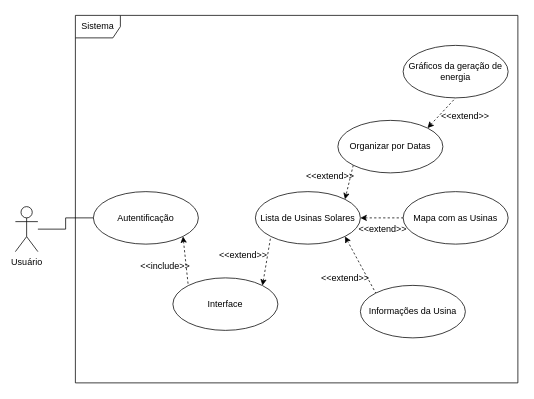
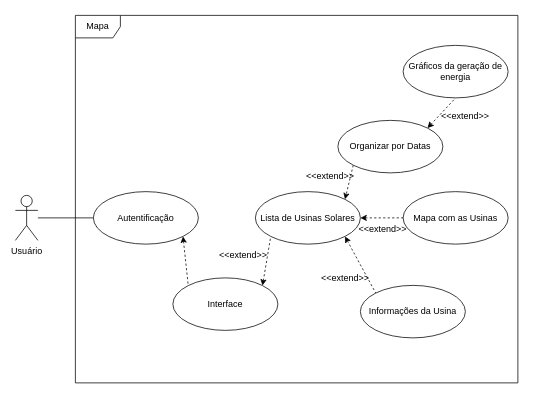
- <mxCell id="17" value="Sistema" style="shape=umlFrame;whiteSpace=wrap;html=1;pointerEvents=0;" vertex="1" parent="1"><mxGeometry x="100" y="20" width="590" height="490" as="geometry" /></mxCell>
+ <mxCell id="17" value="Mapa" style="shape=umlFrame;whiteSpace=wrap;html=1;pointerEvents=0;" vertex="1" parent="1"><mxGeometry x="100" y="20" width="590" height="490" as="geometry" /></mxCell>
- <mxCell id="3" value="Usuário" style="shape=umlActor;verticalLabelPosition=bottom;verticalAlign=top;html=1;" vertex="1" parent="1"><mxGeometry x="20" y="275" width="30" height="60" as="geometry" /></mxCell>
+ <mxCell id="3" value="Usuário" style="shape=umlActor;verticalLabelPosition=bottom;verticalAlign=top;html=1;" vertex="1" parent="1"><mxGeometry x="20" y="260" width="30" height="60" as="geometry" /></mxCell>
- <mxCell id="18" value="&amp;lt;&amp;lt;include&amp;gt;&amp;gt;" style="text;html=1;strokeColor=none;fillColor=none;align=center;verticalAlign=middle;whiteSpace=wrap;rounded=0;" vertex="1" parent="1"><mxGeometry x="190" y="340" width="60" height="30" as="geometry" /></mxCell>
